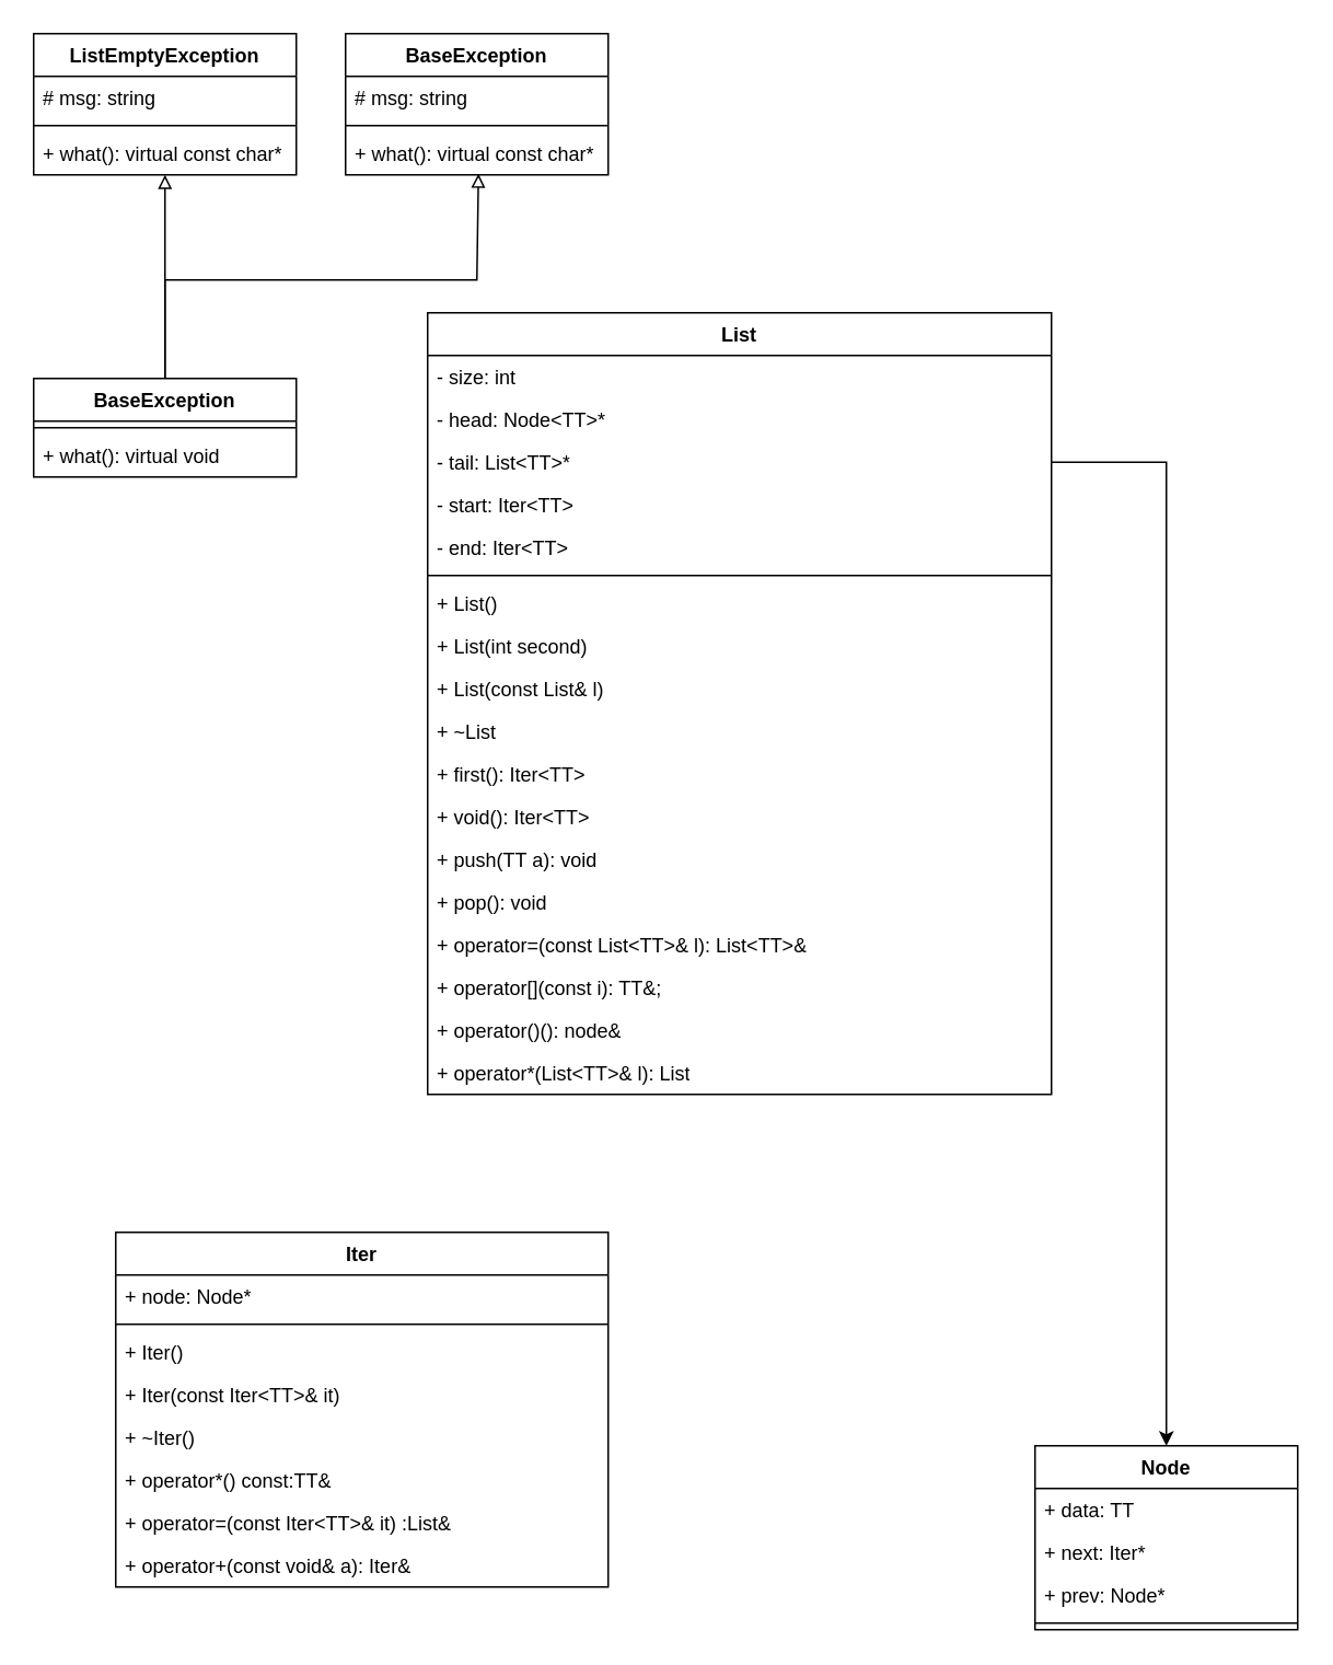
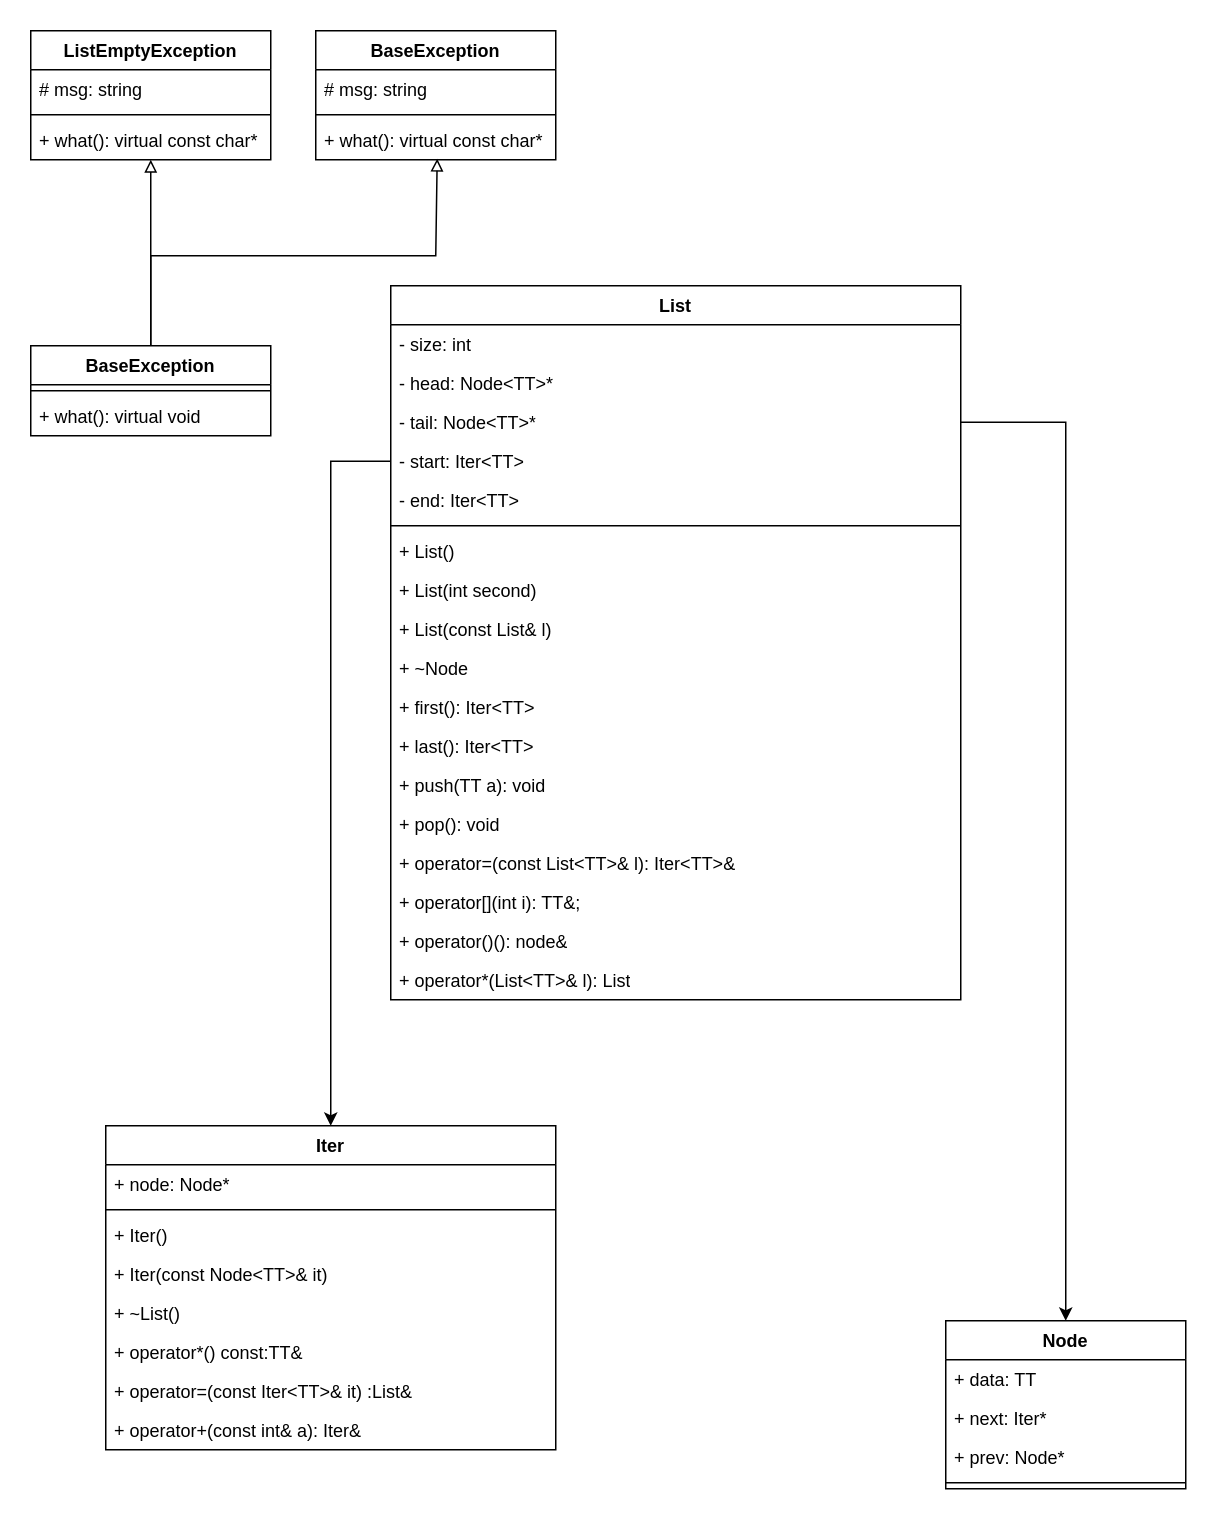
- <mxCell id="20" value="- tail: List&amp;lt;TT&amp;gt;*" style="text;strokeColor=none;fillColor=none;align=left;verticalAlign=top;spacingLeft=4;spacingRight=4;overflow=hidden;rotatable=0;points=[[0,0.5],[1,0.5]];portConstraint=eastwest;whiteSpace=wrap;html=1;" vertex="1" parent="17"><mxGeometry y="78" width="380" height="26" as="geometry" /></mxCell>
+ <mxCell id="20" value="- tail: Node&amp;lt;TT&amp;gt;*" style="text;strokeColor=none;fillColor=none;align=left;verticalAlign=top;spacingLeft=4;spacingRight=4;overflow=hidden;rotatable=0;points=[[0,0.5],[1,0.5]];portConstraint=eastwest;whiteSpace=wrap;html=1;" vertex="1" parent="17"><mxGeometry y="78" width="380" height="26" as="geometry" /></mxCell>
- <mxCell id="27" value="+ ~List" style="text;strokeColor=none;fillColor=none;align=left;verticalAlign=top;spacingLeft=4;spacingRight=4;overflow=hidden;rotatable=0;points=[[0,0.5],[1,0.5]];portConstraint=eastwest;whiteSpace=wrap;html=1;" vertex="1" parent="17"><mxGeometry y="242" width="380" height="26" as="geometry" /></mxCell>
+ <mxCell id="27" value="+ ~Node" style="text;strokeColor=none;fillColor=none;align=left;verticalAlign=top;spacingLeft=4;spacingRight=4;overflow=hidden;rotatable=0;points=[[0,0.5],[1,0.5]];portConstraint=eastwest;whiteSpace=wrap;html=1;" vertex="1" parent="17"><mxGeometry y="242" width="380" height="26" as="geometry" /></mxCell>
- <mxCell id="29" value="+ void(): Iter&amp;lt;TT&amp;gt;" style="text;strokeColor=none;fillColor=none;align=left;verticalAlign=top;spacingLeft=4;spacingRight=4;overflow=hidden;rotatable=0;points=[[0,0.5],[1,0.5]];portConstraint=eastwest;whiteSpace=wrap;html=1;" vertex="1" parent="17"><mxGeometry y="294" width="380" height="26" as="geometry" /></mxCell>
+ <mxCell id="29" value="+ last(): Iter&amp;lt;TT&amp;gt;" style="text;strokeColor=none;fillColor=none;align=left;verticalAlign=top;spacingLeft=4;spacingRight=4;overflow=hidden;rotatable=0;points=[[0,0.5],[1,0.5]];portConstraint=eastwest;whiteSpace=wrap;html=1;" vertex="1" parent="17"><mxGeometry y="294" width="380" height="26" as="geometry" /></mxCell>
+ <mxCell id="36" style="edgeStyle=orthogonalEdgeStyle;rounded=0;orthogonalLoop=1;jettySize=auto;html=1;entryX=0.5;entryY=0;entryDx=0;entryDy=0;" edge="1" parent="1" source="21" target="7"><mxGeometry relative="1" as="geometry" /></mxCell>
- <mxCell id="32" value="+ operator=(const List&amp;lt;TT&amp;gt;&amp;amp; l): List&amp;lt;TT&amp;gt;&amp;amp;" style="text;strokeColor=none;fillColor=none;align=left;verticalAlign=top;spacingLeft=4;spacingRight=4;overflow=hidden;rotatable=0;points=[[0,0.5],[1,0.5]];portConstraint=eastwest;whiteSpace=wrap;html=1;" vertex="1" parent="17"><mxGeometry y="372" width="380" height="26" as="geometry" /></mxCell>
+ <mxCell id="32" value="+ operator=(const List&amp;lt;TT&amp;gt;&amp;amp; l): Iter&amp;lt;TT&amp;gt;&amp;amp;" style="text;strokeColor=none;fillColor=none;align=left;verticalAlign=top;spacingLeft=4;spacingRight=4;overflow=hidden;rotatable=0;points=[[0,0.5],[1,0.5]];portConstraint=eastwest;whiteSpace=wrap;html=1;" vertex="1" parent="17"><mxGeometry y="372" width="380" height="26" as="geometry" /></mxCell>
- <mxCell id="33" value="+ operator[](const i): TT&amp;amp;;" style="text;strokeColor=none;fillColor=none;align=left;verticalAlign=top;spacingLeft=4;spacingRight=4;overflow=hidden;rotatable=0;points=[[0,0.5],[1,0.5]];portConstraint=eastwest;whiteSpace=wrap;html=1;" vertex="1" parent="17"><mxGeometry y="398" width="380" height="26" as="geometry" /></mxCell>
+ <mxCell id="33" value="+ operator[](int i): TT&amp;amp;;" style="text;strokeColor=none;fillColor=none;align=left;verticalAlign=top;spacingLeft=4;spacingRight=4;overflow=hidden;rotatable=0;points=[[0,0.5],[1,0.5]];portConstraint=eastwest;whiteSpace=wrap;html=1;" vertex="1" parent="17"><mxGeometry y="398" width="380" height="26" as="geometry" /></mxCell>
- <mxCell id="11" value="+ Iter(const Iter&amp;lt;TT&amp;gt;&amp;amp; it)" style="text;strokeColor=none;fillColor=none;align=left;verticalAlign=top;spacingLeft=4;spacingRight=4;overflow=hidden;rotatable=0;points=[[0,0.5],[1,0.5]];portConstraint=eastwest;whiteSpace=wrap;html=1;" vertex="1" parent="7"><mxGeometry y="86" width="300" height="26" as="geometry" /></mxCell>
+ <mxCell id="11" value="+ Iter(const Node&amp;lt;TT&amp;gt;&amp;amp; it)" style="text;strokeColor=none;fillColor=none;align=left;verticalAlign=top;spacingLeft=4;spacingRight=4;overflow=hidden;rotatable=0;points=[[0,0.5],[1,0.5]];portConstraint=eastwest;whiteSpace=wrap;html=1;" vertex="1" parent="7"><mxGeometry y="86" width="300" height="26" as="geometry" /></mxCell>
- <mxCell id="12" value="+ ~Iter()" style="text;strokeColor=none;fillColor=none;align=left;verticalAlign=top;spacingLeft=4;spacingRight=4;overflow=hidden;rotatable=0;points=[[0,0.5],[1,0.5]];portConstraint=eastwest;whiteSpace=wrap;html=1;" vertex="1" parent="7"><mxGeometry y="112" width="300" height="26" as="geometry" /></mxCell>
+ <mxCell id="12" value="+ ~List()" style="text;strokeColor=none;fillColor=none;align=left;verticalAlign=top;spacingLeft=4;spacingRight=4;overflow=hidden;rotatable=0;points=[[0,0.5],[1,0.5]];portConstraint=eastwest;whiteSpace=wrap;html=1;" vertex="1" parent="7"><mxGeometry y="112" width="300" height="26" as="geometry" /></mxCell>
- <mxCell id="15" value="+ operator+(const void&amp;amp; a): Iter&amp;amp;" style="text;strokeColor=none;fillColor=none;align=left;verticalAlign=top;spacingLeft=4;spacingRight=4;overflow=hidden;rotatable=0;points=[[0,0.5],[1,0.5]];portConstraint=eastwest;whiteSpace=wrap;html=1;" vertex="1" parent="7"><mxGeometry y="190" width="300" height="26" as="geometry" /></mxCell>
+ <mxCell id="15" value="+ operator+(const int&amp;amp; a): Iter&amp;amp;" style="text;strokeColor=none;fillColor=none;align=left;verticalAlign=top;spacingLeft=4;spacingRight=4;overflow=hidden;rotatable=0;points=[[0,0.5],[1,0.5]];portConstraint=eastwest;whiteSpace=wrap;html=1;" vertex="1" parent="7"><mxGeometry y="190" width="300" height="26" as="geometry" /></mxCell>
